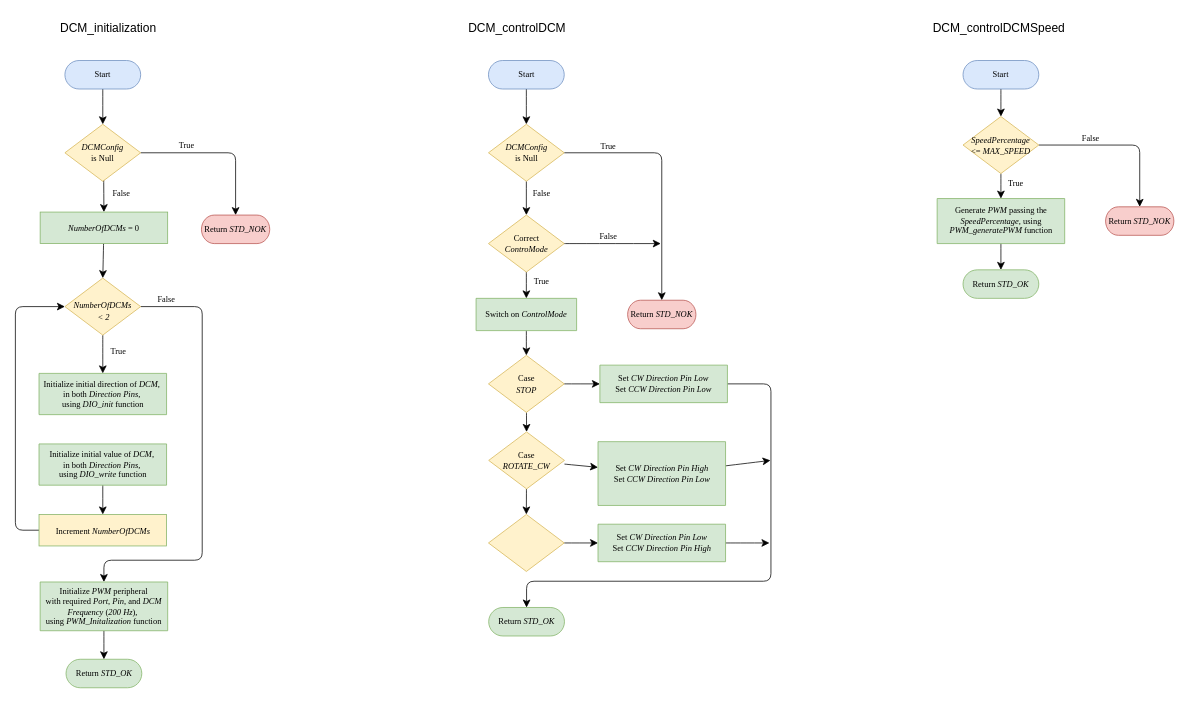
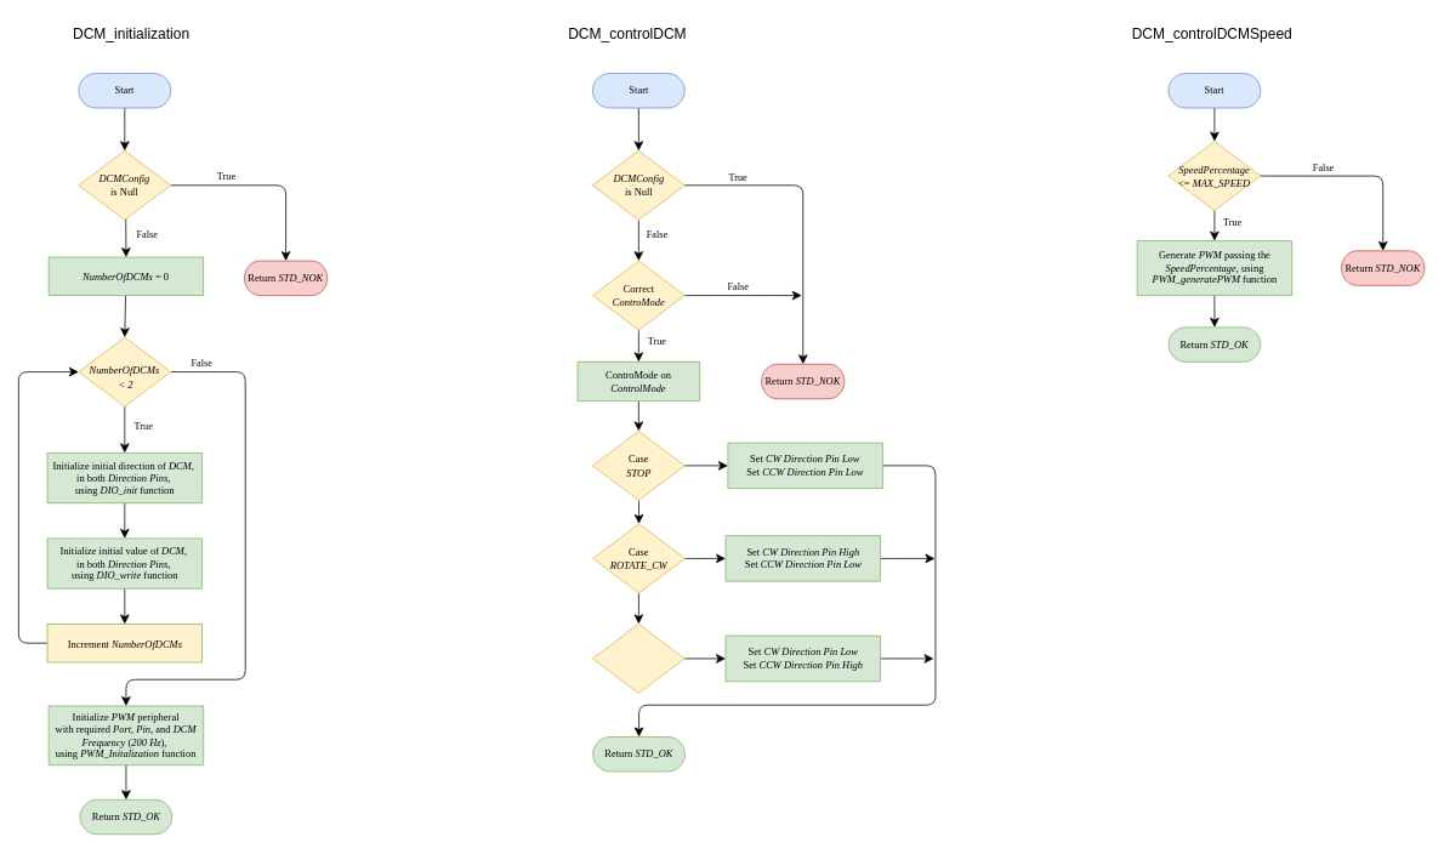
- <mxCell id="43" value="&lt;div style=&quot;font-size: 11.29px;&quot;&gt;Switch on &lt;i&gt;ControlMode&lt;/i&gt;&lt;/div&gt;" style="verticalAlign=middle;align=center;overflow=width;vsdxID=274;fillColor=#d5e8d4;shape=stencil(nZBLDoAgDERP0z3SIyjew0SURgSD+Lu9kMZoXLhwN9O+tukAlrNpJg1SzDH4QW/URgNYgZTkjA4UkwJUgGXng+6DX1zLfmoymdXo17xh5zmRJ6Q42BWCfc2oJfdAr+Yv+AP9Cb7OJ3H/2JG1HNGz/84klThPVCc=);strokeColor=#82b366;spacingTop=-1;spacingBottom=-1;spacingLeft=-1;spacingRight=-1;points=[[0,0.5,0],[1,0.5,0],[0.5,1,0],[0.5,0,0]];labelBackgroundColor=none;rounded=1;html=1;whiteSpace=wrap;fontFamily=Calibri;" vertex="1" parent="1"><mxGeometry x="634" y="397" width="134" height="43" as="geometry" /></mxCell>
+ <mxCell id="43" value="&lt;div style=&quot;font-size: 11.29px;&quot;&gt;ControMode on &lt;i&gt;ControlMode&lt;/i&gt;&lt;/div&gt;" style="verticalAlign=middle;align=center;overflow=width;vsdxID=274;fillColor=#d5e8d4;shape=stencil(nZBLDoAgDERP0z3SIyjew0SURgSD+Lu9kMZoXLhwN9O+tukAlrNpJg1SzDH4QW/URgNYgZTkjA4UkwJUgGXng+6DX1zLfmoymdXo17xh5zmRJ6Q42BWCfc2oJfdAr+Yv+AP9Cb7OJ3H/2JG1HNGz/84klThPVCc=);strokeColor=#82b366;spacingTop=-1;spacingBottom=-1;spacingLeft=-1;spacingRight=-1;points=[[0,0.5,0],[1,0.5,0],[0.5,1,0],[0.5,0,0]];labelBackgroundColor=none;rounded=1;html=1;whiteSpace=wrap;fontFamily=Calibri;" vertex="1" parent="1"><mxGeometry x="634" y="397" width="134" height="43" as="geometry" /></mxCell>
+ <mxCell id="23" style="edgeStyle=none;curved=1;rounded=0;orthogonalLoop=1;jettySize=auto;html=1;entryX=0.5;entryY=0;entryDx=0;entryDy=0;entryPerimeter=0;fontSize=12;startSize=8;endSize=8;" edge="1" parent="1" source="24" target="26"><mxGeometry relative="1" as="geometry" /></mxCell>
- <mxCell id="59" value="&lt;div style=&quot;font-size: 11.29px;&quot;&gt;Set &lt;i&gt;CW Direction Pin High&lt;/i&gt;&lt;/div&gt;&lt;div style=&quot;font-size: 11.29px;&quot;&gt;Set &lt;i&gt;CCW Direction Pin&lt;/i&gt;&amp;nbsp;&lt;i&gt;Low&lt;/i&gt;&lt;/div&gt;" style="verticalAlign=middle;align=center;overflow=width;vsdxID=274;fillColor=#d5e8d4;shape=stencil(nZBLDoAgDERP0z3SIyjew0SURgSD+Lu9kMZoXLhwN9O+tukAlrNpJg1SzDH4QW/URgNYgZTkjA4UkwJUgGXng+6DX1zLfmoymdXo17xh5zmRJ6Q42BWCfc2oJfdAr+Yv+AP9Cb7OJ3H/2JG1HNGz/84klThPVCc=);strokeColor=#82b366;spacingTop=-1;spacingBottom=-1;spacingLeft=-1;spacingRight=-1;points=[[0,0.5,0],[1,0.5,0],[0.5,1,0],[0.5,0,0]];labelBackgroundColor=none;rounded=1;html=1;whiteSpace=wrap;fontFamily=Calibri;" vertex="1" parent="1"><mxGeometry x="796.5" y="588" width="170" height="85" as="geometry" /></mxCell>
+ <mxCell id="59" value="&lt;div style=&quot;font-size: 11.29px;&quot;&gt;Set &lt;i&gt;CW Direction Pin High&lt;/i&gt;&lt;/div&gt;&lt;div style=&quot;font-size: 11.29px;&quot;&gt;Set &lt;i&gt;CCW Direction Pin&lt;/i&gt;&amp;nbsp;&lt;i&gt;Low&lt;/i&gt;&lt;/div&gt;" style="verticalAlign=middle;align=center;overflow=width;vsdxID=274;fillColor=#d5e8d4;shape=stencil(nZBLDoAgDERP0z3SIyjew0SURgSD+Lu9kMZoXLhwN9O+tukAlrNpJg1SzDH4QW/URgNYgZTkjA4UkwJUgGXng+6DX1zLfmoymdXo17xh5zmRJ6Q42BWCfc2oJfdAr+Yv+AP9Cb7OJ3H/2JG1HNGz/84klThPVCc=);strokeColor=#82b366;spacingTop=-1;spacingBottom=-1;spacingLeft=-1;spacingRight=-1;points=[[0,0.5,0],[1,0.5,0],[0.5,1,0],[0.5,0,0]];labelBackgroundColor=none;rounded=1;html=1;whiteSpace=wrap;fontFamily=Calibri;" vertex="1" parent="1"><mxGeometry x="796.5" y="588" width="170" height="50" as="geometry" /></mxCell>
